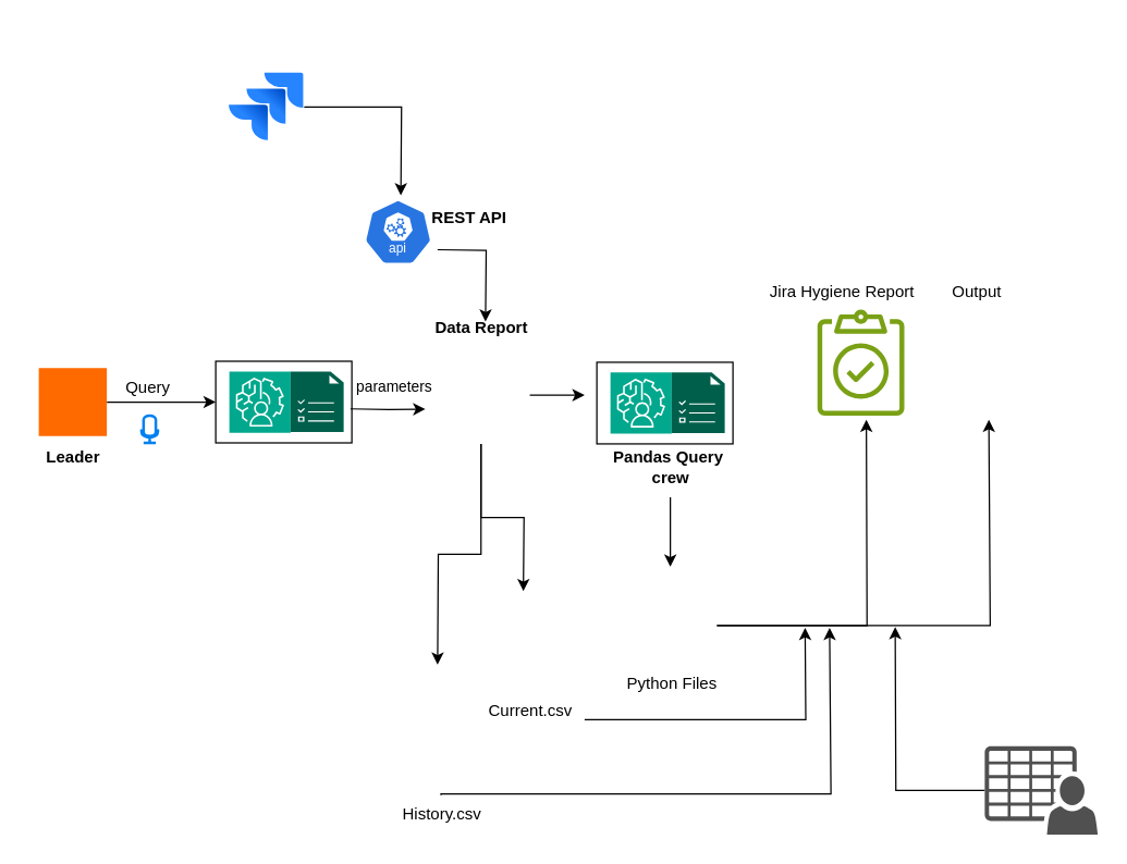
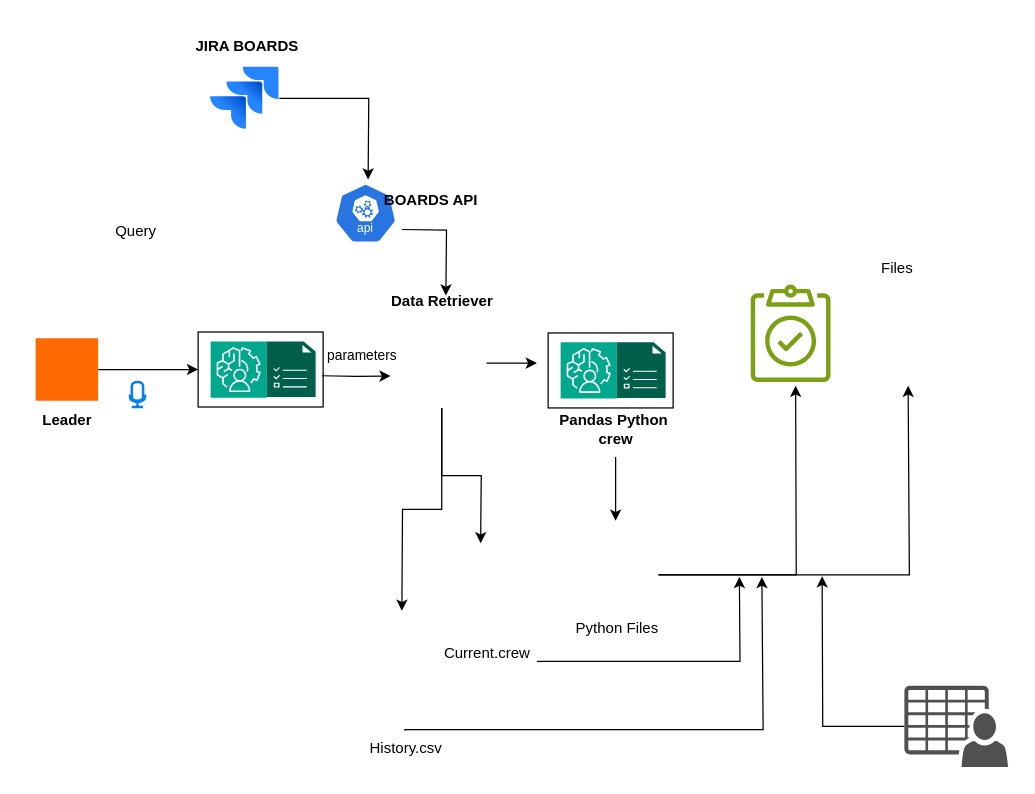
+ <mxCell id="13" value="&lt;b&gt;JIRA BOARDS&lt;/b&gt;" style="text;html=1;align=center;verticalAlign=middle;resizable=0;points=[];autosize=1;strokeColor=none;fillColor=none;" parent="1" vertex="1"><mxGeometry x="142" width="110" height="33" as="geometry" y="20" /></mxCell>
- <mxCell id="22" value="&lt;b&gt;REST API&lt;/b&gt;" style="text;html=1;align=center;verticalAlign=middle;resizable=0;points=[];autosize=1;strokeColor=none;fillColor=none;" parent="1" vertex="1"><mxGeometry x="303" y="146" width="81" height="27" as="geometry" /></mxCell>
+ <mxCell id="22" value="&lt;b&gt;BOARDS API&lt;/b&gt;" style="text;html=1;align=center;verticalAlign=middle;resizable=0;points=[];autosize=1;strokeColor=none;fillColor=none;" parent="1" vertex="1"><mxGeometry x="303" y="146" width="81" height="27" as="geometry" /></mxCell>
- <mxCell id="41" value="Jira Hygiene Report" style="text;html=1;align=center;verticalAlign=middle;resizable=0;points=[];autosize=1;strokeColor=none;fillColor=none;" parent="1" vertex="1"><mxGeometry x="555" y="200" width="126" height="27" as="geometry" /></mxCell>
- <mxCell id="39" value="Output" style="text;html=1;align=center;verticalAlign=middle;resizable=0;points=[];autosize=1;strokeColor=none;fillColor=none;" parent="1" vertex="1"><mxGeometry x="690" y="200" width="54" height="27" as="geometry" /></mxCell>
+ <mxCell id="39" value="Files" style="text;html=1;align=center;verticalAlign=middle;resizable=0;points=[];autosize=1;strokeColor=none;fillColor=none;" parent="1" vertex="1"><mxGeometry x="690" y="200" width="54" height="27" as="geometry" /></mxCell>
- <mxCell id="21" value="&lt;b&gt;Data Report&lt;/b&gt;" style="text;html=1;align=center;verticalAlign=middle;resizable=0;points=[];autosize=1;strokeColor=none;fillColor=none;" parent="1" vertex="1"><mxGeometry x="303.38" y="227" width="99" height="27" as="geometry" /></mxCell>
+ <mxCell id="21" value="&lt;b&gt;Data Retriever&lt;/b&gt;" style="text;html=1;align=center;verticalAlign=middle;resizable=0;points=[];autosize=1;strokeColor=none;fillColor=none;" parent="1" vertex="1"><mxGeometry x="303.38" y="227" width="99" height="27" as="geometry" /></mxCell>
- <mxCell id="5" value="Query" style="text;html=1;align=center;verticalAlign=middle;resizable=0;points=[];autosize=1;strokeColor=none;fillColor=none;" parent="1" vertex="1"><mxGeometry x="78" y="270" width="60" height="30" as="geometry" /></mxCell>
+ <mxCell id="5" value="Query" style="text;html=1;align=center;verticalAlign=middle;resizable=0;points=[];autosize=1;strokeColor=none;fillColor=none;" parent="1" vertex="1"><mxGeometry x="78" y="170" width="60" height="30" as="geometry" /></mxCell>
- <mxCell id="33" value="&lt;b&gt;Pandas Query&amp;nbsp;&lt;/b&gt;&lt;div&gt;&lt;b&gt;crew&lt;/b&gt;&lt;/div&gt;" style="text;html=1;align=center;verticalAlign=middle;resizable=0;points=[];autosize=1;strokeColor=none;fillColor=none;" parent="1" vertex="1"><mxGeometry x="438" y="320" width="108" height="45" as="geometry" /></mxCell>
+ <mxCell id="33" value="&lt;b&gt;Pandas Python&amp;nbsp;&lt;/b&gt;&lt;div&gt;&lt;b&gt;crew&lt;/b&gt;&lt;/div&gt;" style="text;html=1;align=center;verticalAlign=middle;resizable=0;points=[];autosize=1;strokeColor=none;fillColor=none;" parent="1" vertex="1"><mxGeometry x="438" y="320" width="108" height="45" as="geometry" /></mxCell>
- <mxCell id="28" value="Current.csv&lt;div&gt;&lt;br&gt;&lt;/div&gt;" style="text;html=1;align=center;verticalAlign=middle;resizable=0;points=[];autosize=1;strokeColor=none;fillColor=none;" parent="1" vertex="1"><mxGeometry x="348" y="506" width="81" height="45" as="geometry" /></mxCell>
+ <mxCell id="28" value="Current.crew&lt;div&gt;&lt;br&gt;&lt;/div&gt;" style="text;html=1;align=center;verticalAlign=middle;resizable=0;points=[];autosize=1;strokeColor=none;fillColor=none;" parent="1" vertex="1"><mxGeometry x="348" y="506" width="81" height="45" as="geometry" /></mxCell>
